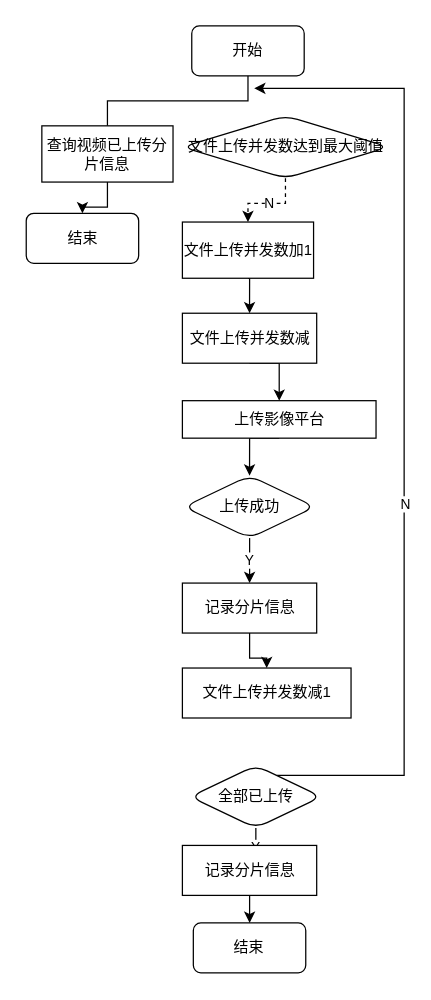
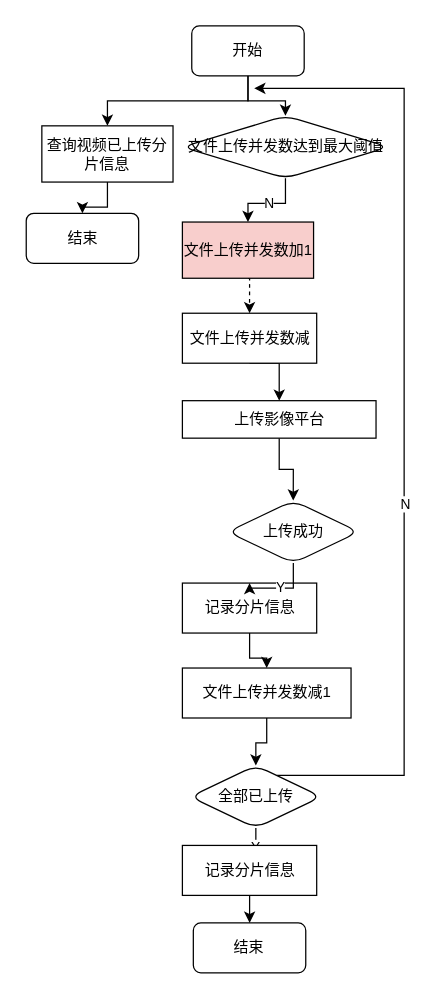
+ <mxCell id="2" value="" style="edgeStyle=orthogonalEdgeStyle;rounded=0;orthogonalLoop=1;jettySize=auto;html=1;" parent="1" source="4" target="12" edge="1"><mxGeometry relative="1" as="geometry" /></mxCell>
- <mxCell id="3" style="edgeStyle=orthogonalEdgeStyle;rounded=0;orthogonalLoop=1;jettySize=auto;html=1;exitX=0.5;exitY=1;exitDx=0;exitDy=0;endArrow=none;" parent="1" source="4" target="10" edge="1"><mxGeometry relative="1" as="geometry" /></mxCell>
+ <mxCell id="3" style="edgeStyle=orthogonalEdgeStyle;rounded=0;orthogonalLoop=1;jettySize=auto;html=1;exitX=0.5;exitY=1;exitDx=0;exitDy=0;" parent="1" source="4" target="10" edge="1"><mxGeometry relative="1" as="geometry" /></mxCell>
- <mxCell id="11" value="N" style="edgeStyle=orthogonalEdgeStyle;rounded=0;orthogonalLoop=1;jettySize=auto;html=1;exitX=0.5;exitY=1;exitDx=0;exitDy=0;entryX=0.5;entryY=0;entryDx=0;entryDy=0;dashed=1;" parent="1" source="12" target="6" edge="1"><mxGeometry relative="1" as="geometry" /></mxCell>
+ <mxCell id="11" value="N" style="edgeStyle=orthogonalEdgeStyle;rounded=0;orthogonalLoop=1;jettySize=auto;html=1;exitX=0.5;exitY=1;exitDx=0;exitDy=0;entryX=0.5;entryY=0;entryDx=0;entryDy=0;" parent="1" source="12" target="6" edge="1"><mxGeometry relative="1" as="geometry" /></mxCell>
- <mxCell id="6" value="文件上传并发数加1" style="rounded=0;whiteSpace=wrap;html=1;" parent="1" vertex="1"><mxGeometry x="145.5" y="177" width="105" height="45" as="geometry" /></mxCell>
+ <mxCell id="6" value="文件上传并发数加1" style="rounded=0;whiteSpace=wrap;html=1;fillColor=#f8cecc;" parent="1" vertex="1"><mxGeometry x="145.5" y="177" width="105" height="45" as="geometry" /></mxCell>
- <mxCell id="5" style="edgeStyle=orthogonalEdgeStyle;rounded=0;orthogonalLoop=1;jettySize=auto;html=1;exitX=0.5;exitY=1;exitDx=0;exitDy=0;entryX=0.5;entryY=0;entryDx=0;entryDy=0;" parent="1" source="6" target="8" edge="1"><mxGeometry relative="1" as="geometry" /></mxCell>
+ <mxCell id="5" style="edgeStyle=orthogonalEdgeStyle;rounded=0;orthogonalLoop=1;jettySize=auto;html=1;exitX=0.5;exitY=1;exitDx=0;exitDy=0;entryX=0.5;entryY=0;entryDx=0;entryDy=0;dashed=1;" parent="1" source="6" target="8" edge="1"><mxGeometry relative="1" as="geometry" /></mxCell>
- <mxCell id="18" value="上传成功" style="rhombus;whiteSpace=wrap;html=1;rounded=1;" parent="1" vertex="1"><mxGeometry x="146.75" y="380" width="105" height="50" as="geometry" /></mxCell>
+ <mxCell id="18" value="上传成功" style="rhombus;whiteSpace=wrap;html=1;rounded=1;" parent="1" vertex="1"><mxGeometry x="181.75" y="400" width="105" height="50" as="geometry" /></mxCell>
+ <mxCell id="19" value="" style="edgeStyle=orthogonalEdgeStyle;rounded=0;orthogonalLoop=1;jettySize=auto;html=1;" parent="1" source="20" target="25" edge="1"><mxGeometry relative="1" as="geometry" /></mxCell>
